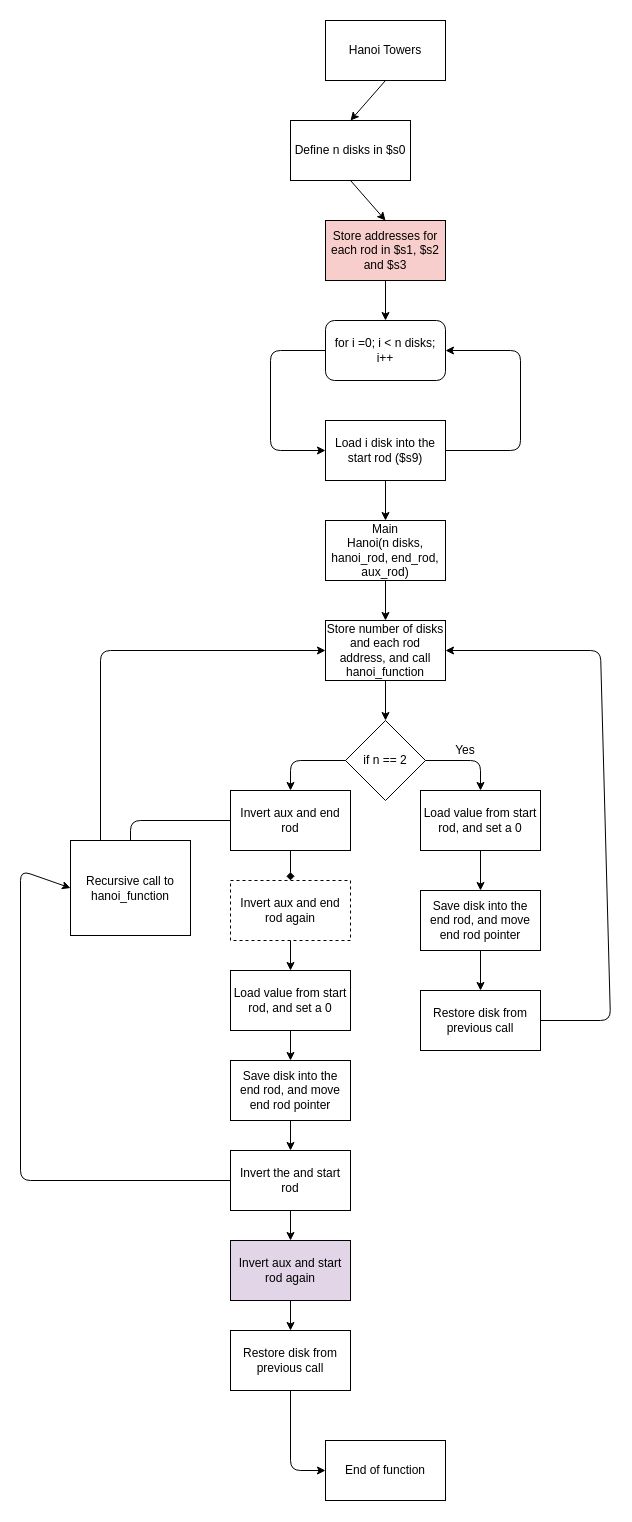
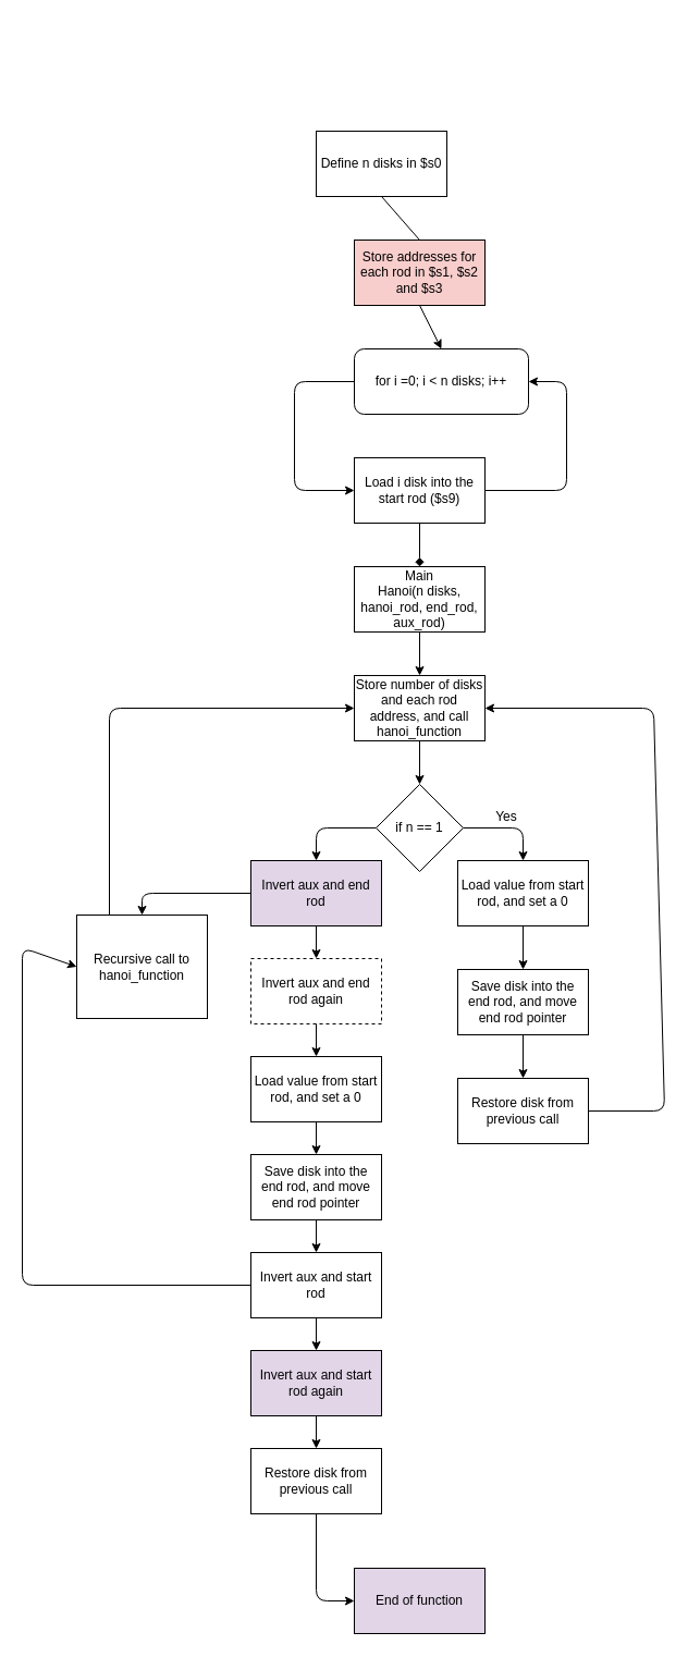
- <mxCell id="2" value="Hanoi Towers" style="rounded=0;whiteSpace=wrap;html=1;" vertex="1" parent="1"><mxGeometry x="325" y="20" width="120" height="60" as="geometry" /></mxCell>
- <mxCell id="11" value="" style="endArrow=classic;html=1;exitX=0.5;exitY=1;exitDx=0;exitDy=0;entryX=0.5;entryY=0;entryDx=0;entryDy=0;" edge="1" parent="1" source="2" target="3"><mxGeometry width="50" height="50" relative="1" as="geometry"><mxPoint x="220" y="110" as="sourcePoint" /><mxPoint x="270" y="60" as="targetPoint" /></mxGeometry></mxCell>
- <mxCell id="7" value="" style="endArrow=classic;html=1;exitX=0.5;exitY=1;exitDx=0;exitDy=0;entryX=0.5;entryY=0;entryDx=0;entryDy=0;" edge="1" parent="1" source="3" target="4"><mxGeometry width="50" height="50" relative="1" as="geometry"><mxPoint x="280" y="220" as="sourcePoint" /><mxPoint x="330" y="170" as="targetPoint" /></mxGeometry></mxCell>
+ <mxCell id="7" value="" style="endArrow=none;html=1;exitX=0.5;exitY=1;exitDx=0;exitDy=0;entryX=0.5;entryY=0;entryDx=0;entryDy=0;" edge="1" parent="1" source="3" target="4"><mxGeometry width="50" height="50" relative="1" as="geometry"><mxPoint x="280" y="220" as="sourcePoint" /><mxPoint x="330" y="170" as="targetPoint" /></mxGeometry></mxCell>
- <mxCell id="5" value="for i =0; i &amp;lt; n disks; i++" style="rounded=1;whiteSpace=wrap;html=1;" vertex="1" parent="1"><mxGeometry x="325" y="320" width="120" height="60" as="geometry" /></mxCell>
+ <mxCell id="5" value="for i =0; i &amp;lt; n disks; i++" style="rounded=1;whiteSpace=wrap;html=1;" vertex="1" parent="1"><mxGeometry x="325" y="320" width="160" height="60" as="geometry" /></mxCell>
- <mxCell id="13" value="" style="endArrow=classic;html=1;exitX=0.5;exitY=1;exitDx=0;exitDy=0;entryX=0.5;entryY=0;entryDx=0;entryDy=0;" edge="1" parent="1" source="6" target="12"><mxGeometry width="50" height="50" relative="1" as="geometry"><mxPoint x="240" y="540" as="sourcePoint" /><mxPoint x="290" y="490" as="targetPoint" /></mxGeometry></mxCell>
+ <mxCell id="13" value="" style="endArrow=diamond;html=1;exitX=0.5;exitY=1;exitDx=0;exitDy=0;entryX=0.5;entryY=0;entryDx=0;entryDy=0;" edge="1" parent="1" source="6" target="12"><mxGeometry width="50" height="50" relative="1" as="geometry"><mxPoint x="240" y="540" as="sourcePoint" /><mxPoint x="290" y="490" as="targetPoint" /></mxGeometry></mxCell>
- <mxCell id="17" value="if n == 2" style="rhombus;whiteSpace=wrap;html=1;" vertex="1" parent="1"><mxGeometry x="345" y="720" width="80" height="80" as="geometry" /></mxCell>
+ <mxCell id="17" value="if n == 1" style="rhombus;whiteSpace=wrap;html=1;" vertex="1" parent="1"><mxGeometry x="345" y="720" width="80" height="80" as="geometry" /></mxCell>
- <mxCell id="24" value="Invert aux and end rod" style="rounded=0;whiteSpace=wrap;html=1;" vertex="1" parent="1"><mxGeometry x="230" y="790" width="120" height="60" as="geometry" /></mxCell>
+ <mxCell id="24" value="Invert aux and end rod" style="rounded=0;whiteSpace=wrap;html=1;fillColor=#e1d5e7;" vertex="1" parent="1"><mxGeometry x="230" y="790" width="120" height="60" as="geometry" /></mxCell>
- <mxCell id="33" value="" style="endArrow=none;html=1;exitX=0;exitY=0.5;exitDx=0;exitDy=0;entryX=0.5;entryY=0;entryDx=0;entryDy=0;" edge="1" parent="1" source="24" target="25"><mxGeometry width="50" height="50" relative="1" as="geometry"><mxPoint x="120" y="815" as="sourcePoint" /><mxPoint x="130" y="820" as="targetPoint" /><Array as="points"><mxPoint x="130" y="820" /></Array></mxGeometry></mxCell>
+ <mxCell id="33" value="" style="endArrow=classic;html=1;exitX=0;exitY=0.5;exitDx=0;exitDy=0;entryX=0.5;entryY=0;entryDx=0;entryDy=0;" edge="1" parent="1" source="24" target="25"><mxGeometry width="50" height="50" relative="1" as="geometry"><mxPoint x="120" y="815" as="sourcePoint" /><mxPoint x="130" y="820" as="targetPoint" /><Array as="points"><mxPoint x="130" y="820" /></Array></mxGeometry></mxCell>
- <mxCell id="39" value="" style="endArrow=diamond;html=1;exitX=0.5;exitY=1;exitDx=0;exitDy=0;entryX=0.5;entryY=0;entryDx=0;entryDy=0;" edge="1" parent="1" source="24" target="26"><mxGeometry width="50" height="50" relative="1" as="geometry"><mxPoint x="140" y="1000" as="sourcePoint" /><mxPoint x="190" y="950" as="targetPoint" /></mxGeometry></mxCell>
+ <mxCell id="39" value="" style="endArrow=classic;html=1;exitX=0.5;exitY=1;exitDx=0;exitDy=0;entryX=0.5;entryY=0;entryDx=0;entryDy=0;" edge="1" parent="1" source="24" target="26"><mxGeometry width="50" height="50" relative="1" as="geometry"><mxPoint x="140" y="1000" as="sourcePoint" /><mxPoint x="190" y="950" as="targetPoint" /></mxGeometry></mxCell>
- <mxCell id="29" value="Invert the and start rod" style="rounded=0;whiteSpace=wrap;html=1;" vertex="1" parent="1"><mxGeometry x="230" y="1150" width="120" height="60" as="geometry" /></mxCell>
+ <mxCell id="29" value="Invert aux and start rod" style="rounded=0;whiteSpace=wrap;html=1;" vertex="1" parent="1"><mxGeometry x="230" y="1150" width="120" height="60" as="geometry" /></mxCell>
- <mxCell id="32" value="End of function" style="rounded=0;whiteSpace=wrap;html=1;" vertex="1" parent="1"><mxGeometry x="325" y="1440" width="120" height="60" as="geometry" /></mxCell>
+ <mxCell id="32" value="End of function" style="rounded=0;whiteSpace=wrap;html=1;fillColor=#e1d5e7;" vertex="1" parent="1"><mxGeometry x="325" y="1440" width="120" height="60" as="geometry" /></mxCell>
